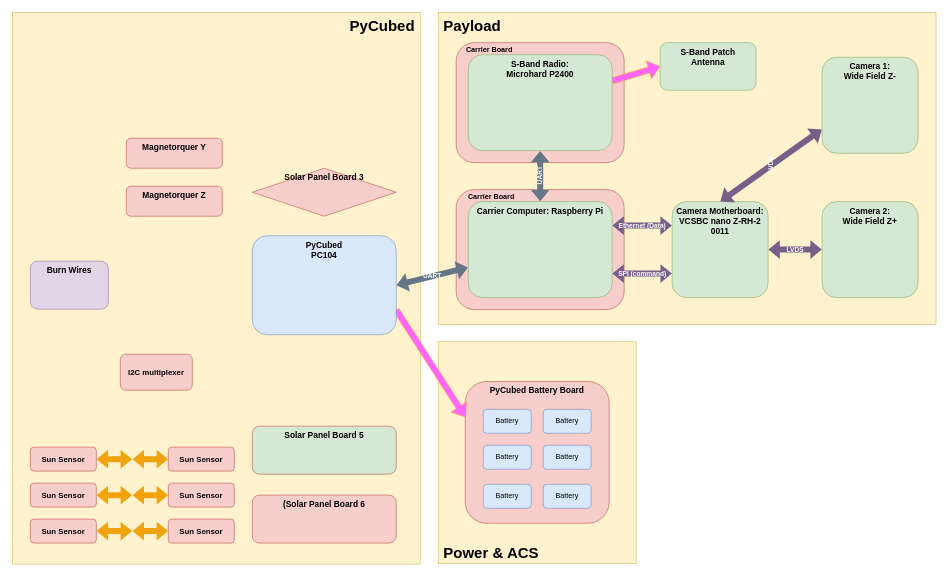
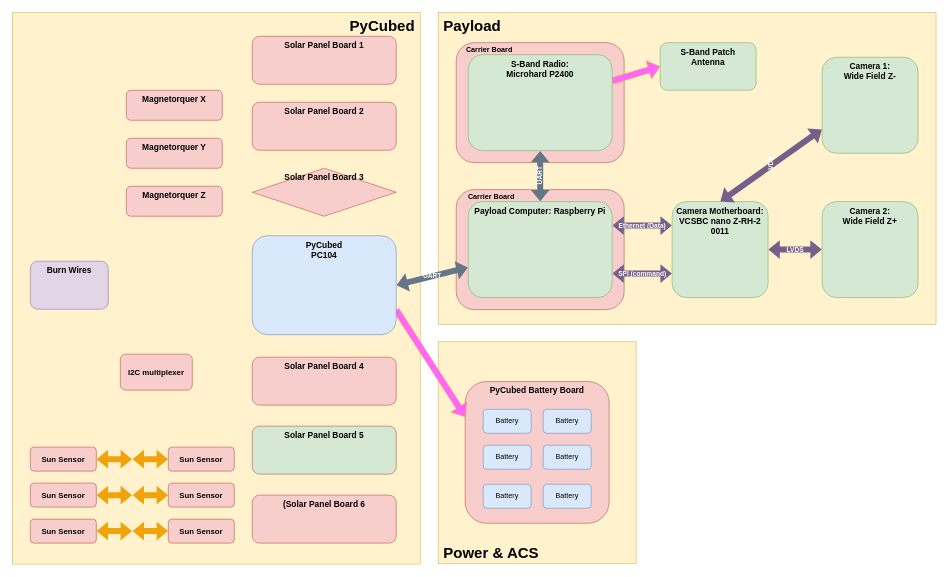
+ <mxCell id="49" value="&lt;span style=&quot;font-size: 14px&quot;&gt;&lt;b&gt;Solar Panel Board 1&lt;/b&gt;&lt;/span&gt;" style="rounded=1;whiteSpace=wrap;html=1;fillColor=#f8cecc;strokeColor=#b85450;align=center;labelPosition=center;verticalLabelPosition=middle;verticalAlign=top;" vertex="1" parent="1"><mxGeometry x="420" y="60" width="240" height="80" as="geometry" /></mxCell>
+ <mxCell id="20" value="&lt;span style=&quot;font-size: 14px&quot;&gt;&lt;b&gt;Magnetorquer X&lt;/b&gt;&lt;/span&gt;" style="rounded=1;whiteSpace=wrap;html=1;fillColor=#f8cecc;strokeColor=#b85450;align=center;labelPosition=center;verticalLabelPosition=middle;verticalAlign=top;" vertex="1" parent="1"><mxGeometry x="210" y="150" width="160" height="50" as="geometry" /></mxCell>
+ <mxCell id="48" value="&lt;span style=&quot;font-size: 14px&quot;&gt;&lt;b&gt;Solar Panel Board 2&lt;/b&gt;&lt;/span&gt;" style="rounded=1;whiteSpace=wrap;html=1;fillColor=#f8cecc;strokeColor=#b85450;align=center;labelPosition=center;verticalLabelPosition=middle;verticalAlign=top;" vertex="1" parent="1"><mxGeometry x="420" y="170" width="240" height="80" as="geometry" /></mxCell>
- <mxCell id="12" value="&lt;b style=&quot;font-size: 14px&quot;&gt;Carrier Computer: Raspberry Pi&lt;/b&gt;&lt;br&gt;&lt;br&gt;" style="rounded=1;whiteSpace=wrap;html=1;fillColor=#d5e8d4;strokeColor=#82b366;align=center;labelPosition=center;verticalLabelPosition=middle;verticalAlign=top;" vertex="1" parent="1"><mxGeometry x="780" y="335.63" width="240" height="160" as="geometry" /></mxCell>
+ <mxCell id="12" value="&lt;b style=&quot;font-size: 14px&quot;&gt;Payload Computer: Raspberry Pi&lt;/b&gt;&lt;br&gt;&lt;br&gt;" style="rounded=1;whiteSpace=wrap;html=1;fillColor=#d5e8d4;strokeColor=#82b366;align=center;labelPosition=center;verticalLabelPosition=middle;verticalAlign=top;" vertex="1" parent="1"><mxGeometry x="780" y="335.63" width="240" height="160" as="geometry" /></mxCell>
+ <mxCell id="14" value="&lt;span style=&quot;font-size: 14px&quot;&gt;&lt;b&gt;Solar Panel Board 4&lt;/b&gt;&lt;/span&gt;" style="rounded=1;whiteSpace=wrap;html=1;fillColor=#f8cecc;strokeColor=#b85450;align=center;labelPosition=center;verticalLabelPosition=middle;verticalAlign=top;" vertex="1" parent="1"><mxGeometry x="420" y="595" width="240" height="80" as="geometry" /></mxCell>
